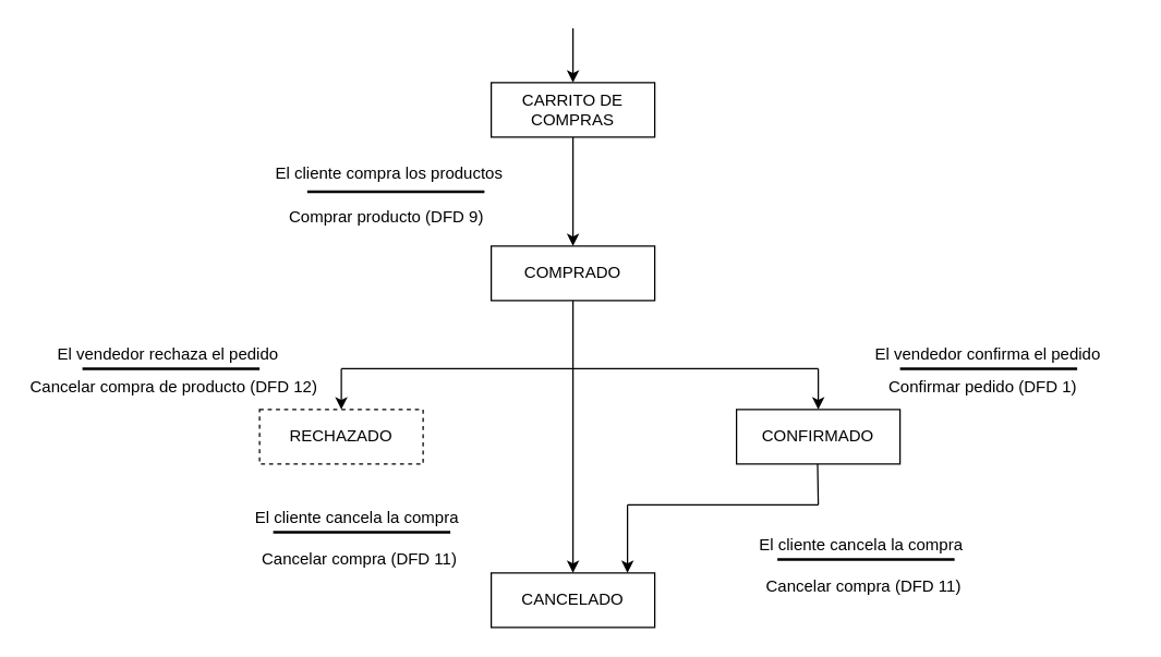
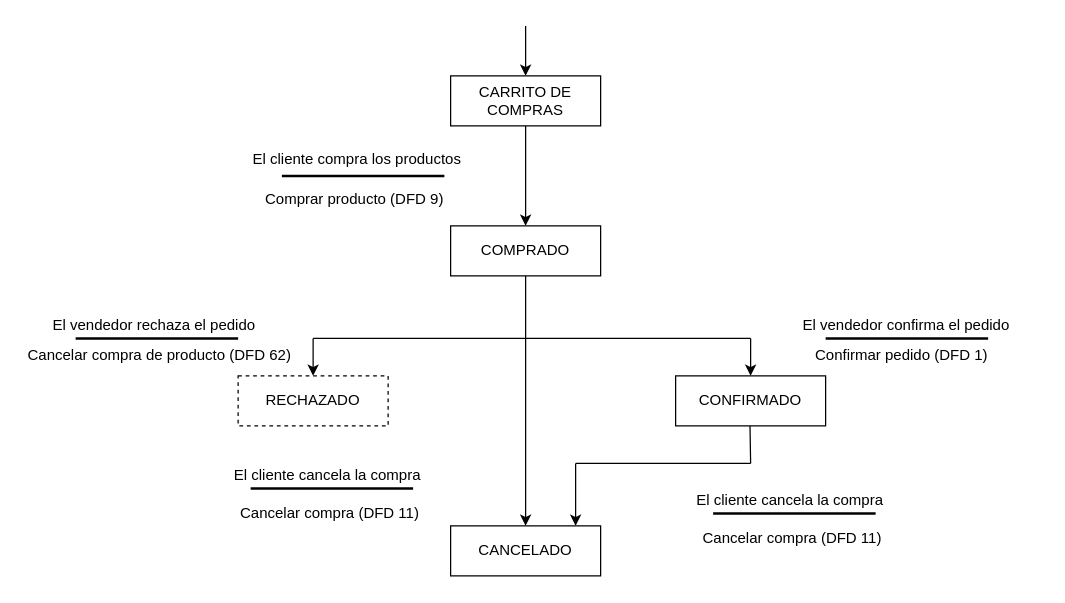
- <mxCell id="21" value="Cancelar compra de producto (DFD 12)" style="text;html=1;resizable=0;points=[];autosize=1;align=left;verticalAlign=top;spacingTop=-4;" parent="1" vertex="1"><mxGeometry y="274" width="230" height="20" as="geometry" x="20" /></mxCell>
+ <mxCell id="21" value="Cancelar compra de producto (DFD 62)" style="text;html=1;resizable=0;points=[];autosize=1;align=left;verticalAlign=top;spacingTop=-4;" parent="1" vertex="1"><mxGeometry y="274" width="230" height="20" as="geometry" x="20" /></mxCell>
